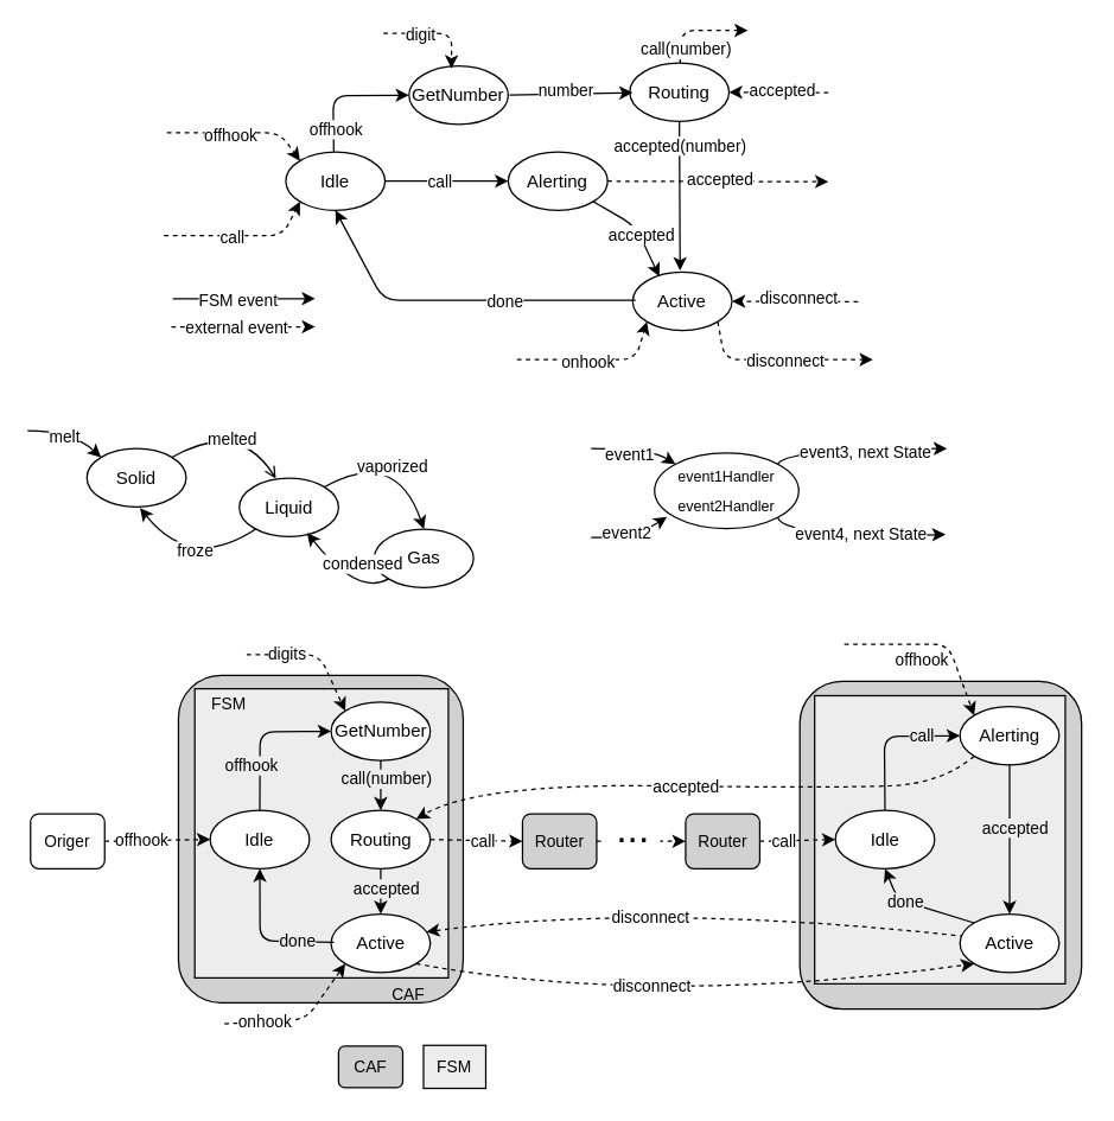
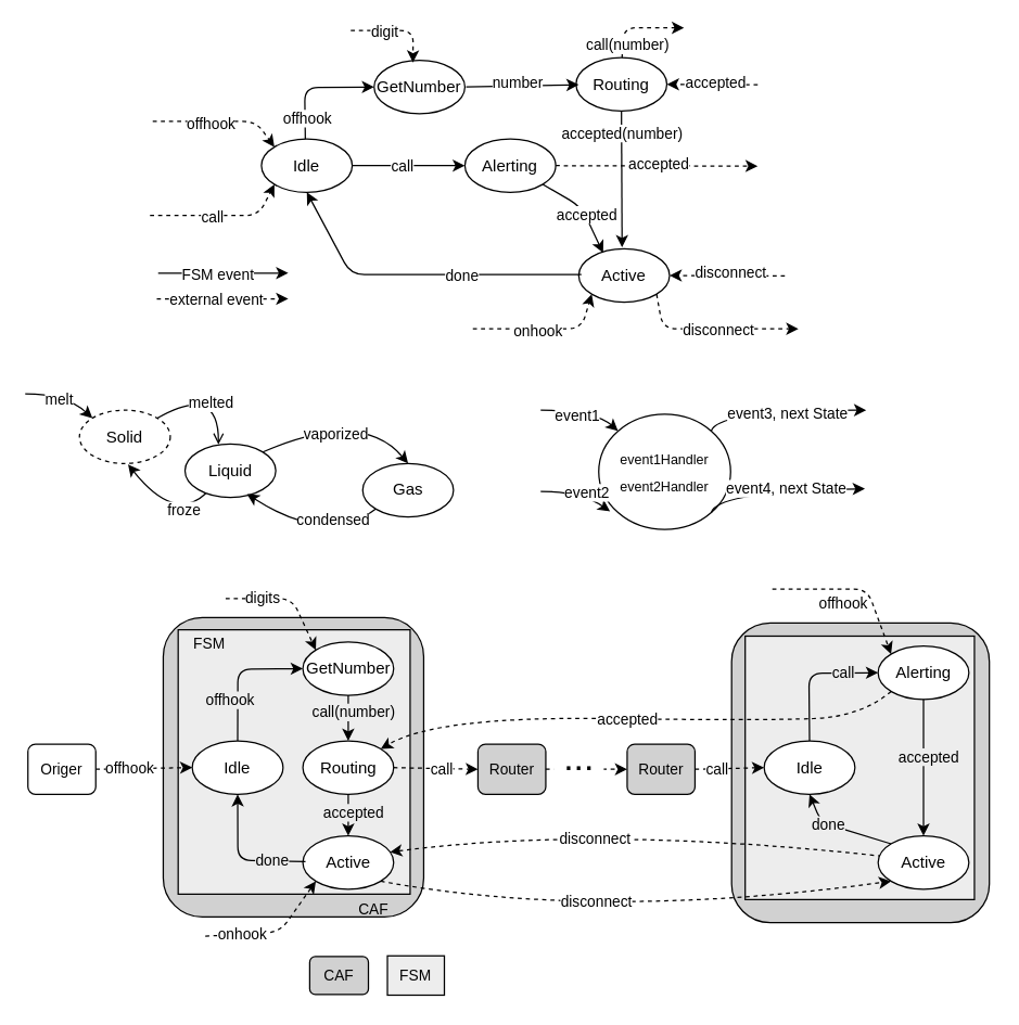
- <mxCell id="56" value="Solid" style="ellipse;whiteSpace=wrap;html=1;" vertex="1" parent="55"><mxGeometry x="10" y="20" width="66.929" height="39.37" as="geometry" /></mxCell>
+ <mxCell id="56" value="Solid" style="ellipse;whiteSpace=wrap;html=1;dashed=1;" vertex="1" parent="55"><mxGeometry x="10" y="20" width="66.929" height="39.37" as="geometry" /></mxCell>
- <mxCell id="69" value="&lt;p style=&quot;line-height: 1;&quot;&gt;event1Handler&lt;br&gt;&lt;br style=&quot;font-size: 10px;&quot;&gt;event2Handler&lt;/p&gt;" style="ellipse;whiteSpace=wrap;html=1;container=0;fontSize=10;spacing=2;" vertex="1" parent="1"><mxGeometry x="440.79" y="305" width="97.21" height="51" as="geometry" /></mxCell>
+ <mxCell id="69" value="&lt;p style=&quot;line-height: 1;&quot;&gt;event1Handler&lt;br&gt;&lt;br style=&quot;font-size: 10px;&quot;&gt;event2Handler&lt;/p&gt;" style="ellipse;whiteSpace=wrap;html=1;container=0;fontSize=10;spacing=2;" vertex="1" parent="1"><mxGeometry x="440.79" y="305" width="97.21" height="85" as="geometry" /></mxCell>
- <mxCell id="57" value="Liquid" style="ellipse;whiteSpace=wrap;html=1;" vertex="1" parent="55"><mxGeometry x="112.79" y="40" width="66.929" height="39.37" as="geometry" /></mxCell>
+ <mxCell id="57" value="Liquid" style="ellipse;whiteSpace=wrap;html=1;" vertex="1" parent="55"><mxGeometry x="87.79" y="45" width="66.929" height="39.37" as="geometry" /></mxCell>
- <mxCell id="58" value="Gas" style="ellipse;whiteSpace=wrap;html=1;" vertex="1" parent="55"><mxGeometry x="203.79" y="74.37" width="66.929" height="39.37" as="geometry" /></mxCell>
+ <mxCell id="58" value="Gas" style="ellipse;whiteSpace=wrap;html=1;" vertex="1" parent="55"><mxGeometry x="218.79" y="59.37" width="66.929" height="39.37" as="geometry" /></mxCell>
